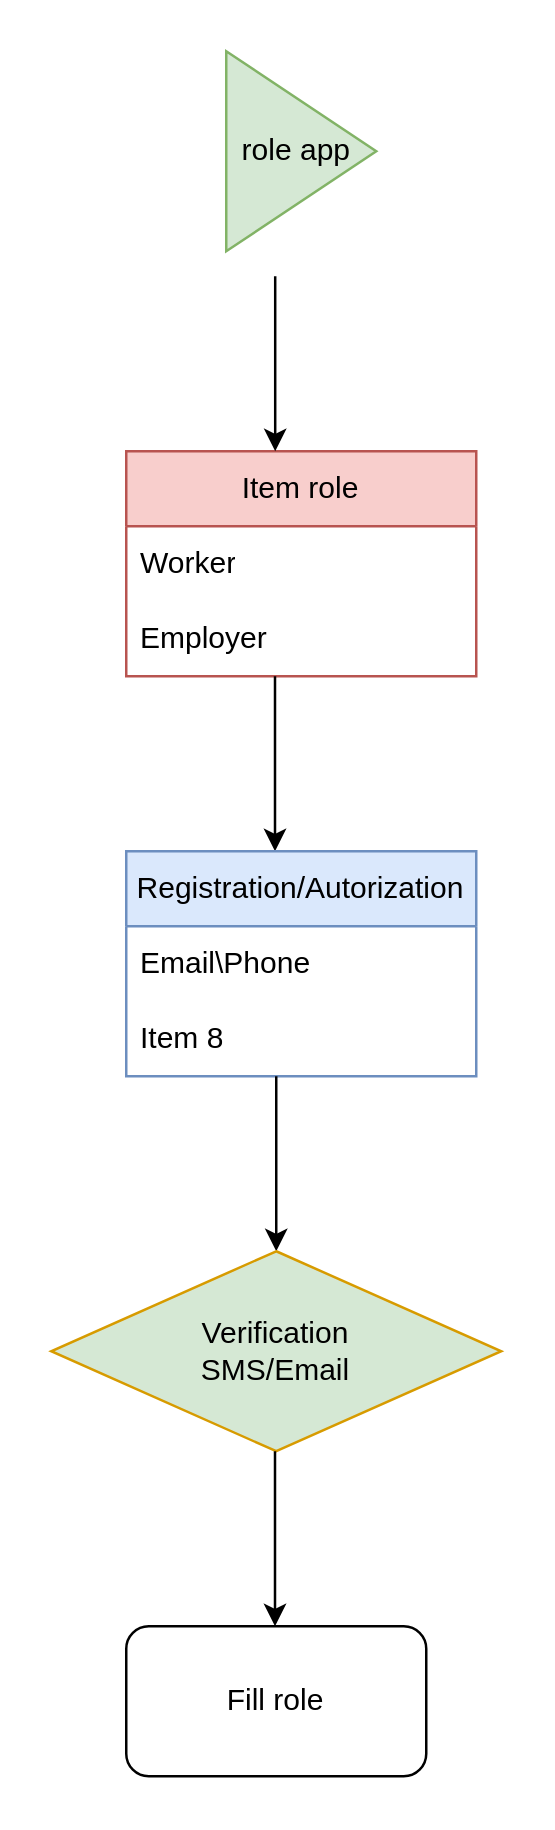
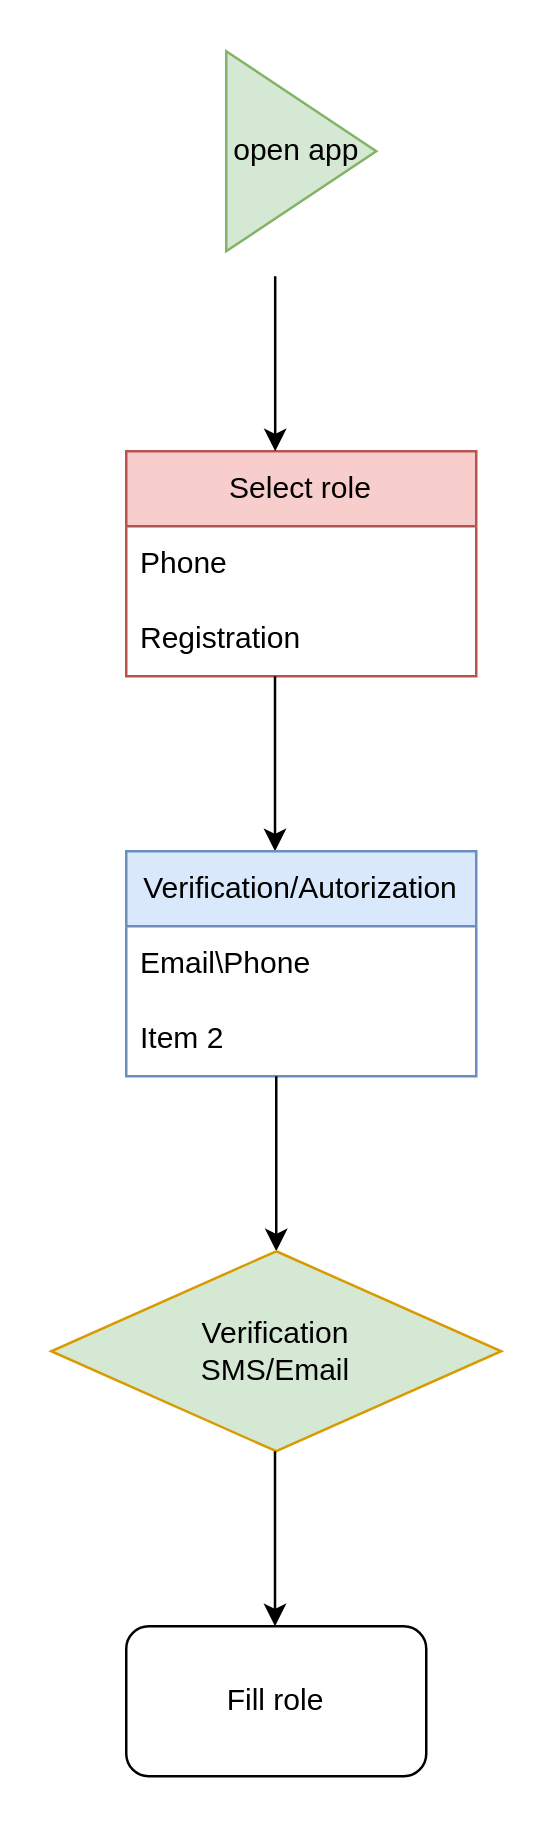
- <mxCell id="2" value="role app&amp;nbsp;" style="triangle;whiteSpace=wrap;html=1;fillColor=#d5e8d4;strokeColor=#82b366;" vertex="1" parent="1"><mxGeometry x="90" y="20" width="60" height="80" as="geometry" /></mxCell>
+ <mxCell id="2" value="open app&amp;nbsp;" style="triangle;whiteSpace=wrap;html=1;fillColor=#d5e8d4;strokeColor=#82b366;" vertex="1" parent="1"><mxGeometry x="90" y="20" width="60" height="80" as="geometry" /></mxCell>
- <mxCell id="3" value="Item role" style="swimlane;fontStyle=0;childLayout=stackLayout;horizontal=1;startSize=30;horizontalStack=0;resizeParent=1;resizeParentMax=0;resizeLast=0;collapsible=1;marginBottom=0;whiteSpace=wrap;html=1;fillColor=#f8cecc;strokeColor=#b85450;" vertex="1" parent="1"><mxGeometry x="50" y="180" width="140" height="90" as="geometry" /></mxCell>
+ <mxCell id="3" value="Select role" style="swimlane;fontStyle=0;childLayout=stackLayout;horizontal=1;startSize=30;horizontalStack=0;resizeParent=1;resizeParentMax=0;resizeLast=0;collapsible=1;marginBottom=0;whiteSpace=wrap;html=1;fillColor=#f8cecc;strokeColor=#b85450;" vertex="1" parent="1"><mxGeometry x="50" y="180" width="140" height="90" as="geometry" /></mxCell>
- <mxCell id="4" value="Worker" style="text;strokeColor=none;fillColor=none;align=left;verticalAlign=middle;spacingLeft=4;spacingRight=4;overflow=hidden;points=[[0,0.5],[1,0.5]];portConstraint=eastwest;rotatable=0;whiteSpace=wrap;html=1;" vertex="1" parent="3"><mxGeometry y="30" width="140" height="30" as="geometry" /></mxCell>
+ <mxCell id="4" value="Phone" style="text;strokeColor=none;fillColor=none;align=left;verticalAlign=middle;spacingLeft=4;spacingRight=4;overflow=hidden;points=[[0,0.5],[1,0.5]];portConstraint=eastwest;rotatable=0;whiteSpace=wrap;html=1;" vertex="1" parent="3"><mxGeometry y="30" width="140" height="30" as="geometry" /></mxCell>
- <mxCell id="5" value="Employer" style="text;strokeColor=none;fillColor=none;align=left;verticalAlign=middle;spacingLeft=4;spacingRight=4;overflow=hidden;points=[[0,0.5],[1,0.5]];portConstraint=eastwest;rotatable=0;whiteSpace=wrap;html=1;" vertex="1" parent="3"><mxGeometry y="60" width="140" height="30" as="geometry" /></mxCell>
+ <mxCell id="5" value="Registration" style="text;strokeColor=none;fillColor=none;align=left;verticalAlign=middle;spacingLeft=4;spacingRight=4;overflow=hidden;points=[[0,0.5],[1,0.5]];portConstraint=eastwest;rotatable=0;whiteSpace=wrap;html=1;" vertex="1" parent="3"><mxGeometry y="60" width="140" height="30" as="geometry" /></mxCell>
- <mxCell id="7" value="Registration/Autorization" style="swimlane;fontStyle=0;childLayout=stackLayout;horizontal=1;startSize=30;horizontalStack=0;resizeParent=1;resizeParentMax=0;resizeLast=0;collapsible=1;marginBottom=0;whiteSpace=wrap;html=1;fillColor=#dae8fc;strokeColor=#6c8ebf;" vertex="1" parent="1"><mxGeometry x="50" y="340" width="140" height="90" as="geometry" /></mxCell>
+ <mxCell id="7" value="Verification/Autorization" style="swimlane;fontStyle=0;childLayout=stackLayout;horizontal=1;startSize=30;horizontalStack=0;resizeParent=1;resizeParentMax=0;resizeLast=0;collapsible=1;marginBottom=0;whiteSpace=wrap;html=1;fillColor=#dae8fc;strokeColor=#6c8ebf;" vertex="1" parent="1"><mxGeometry x="50" y="340" width="140" height="90" as="geometry" /></mxCell>
- <mxCell id="9" value="Item 8" style="text;strokeColor=none;fillColor=none;align=left;verticalAlign=middle;spacingLeft=4;spacingRight=4;overflow=hidden;points=[[0,0.5],[1,0.5]];portConstraint=eastwest;rotatable=0;whiteSpace=wrap;html=1;" vertex="1" parent="7"><mxGeometry y="60" width="140" height="30" as="geometry" /></mxCell>
+ <mxCell id="9" value="Item 2" style="text;strokeColor=none;fillColor=none;align=left;verticalAlign=middle;spacingLeft=4;spacingRight=4;overflow=hidden;points=[[0,0.5],[1,0.5]];portConstraint=eastwest;rotatable=0;whiteSpace=wrap;html=1;" vertex="1" parent="7"><mxGeometry y="60" width="140" height="30" as="geometry" /></mxCell>
